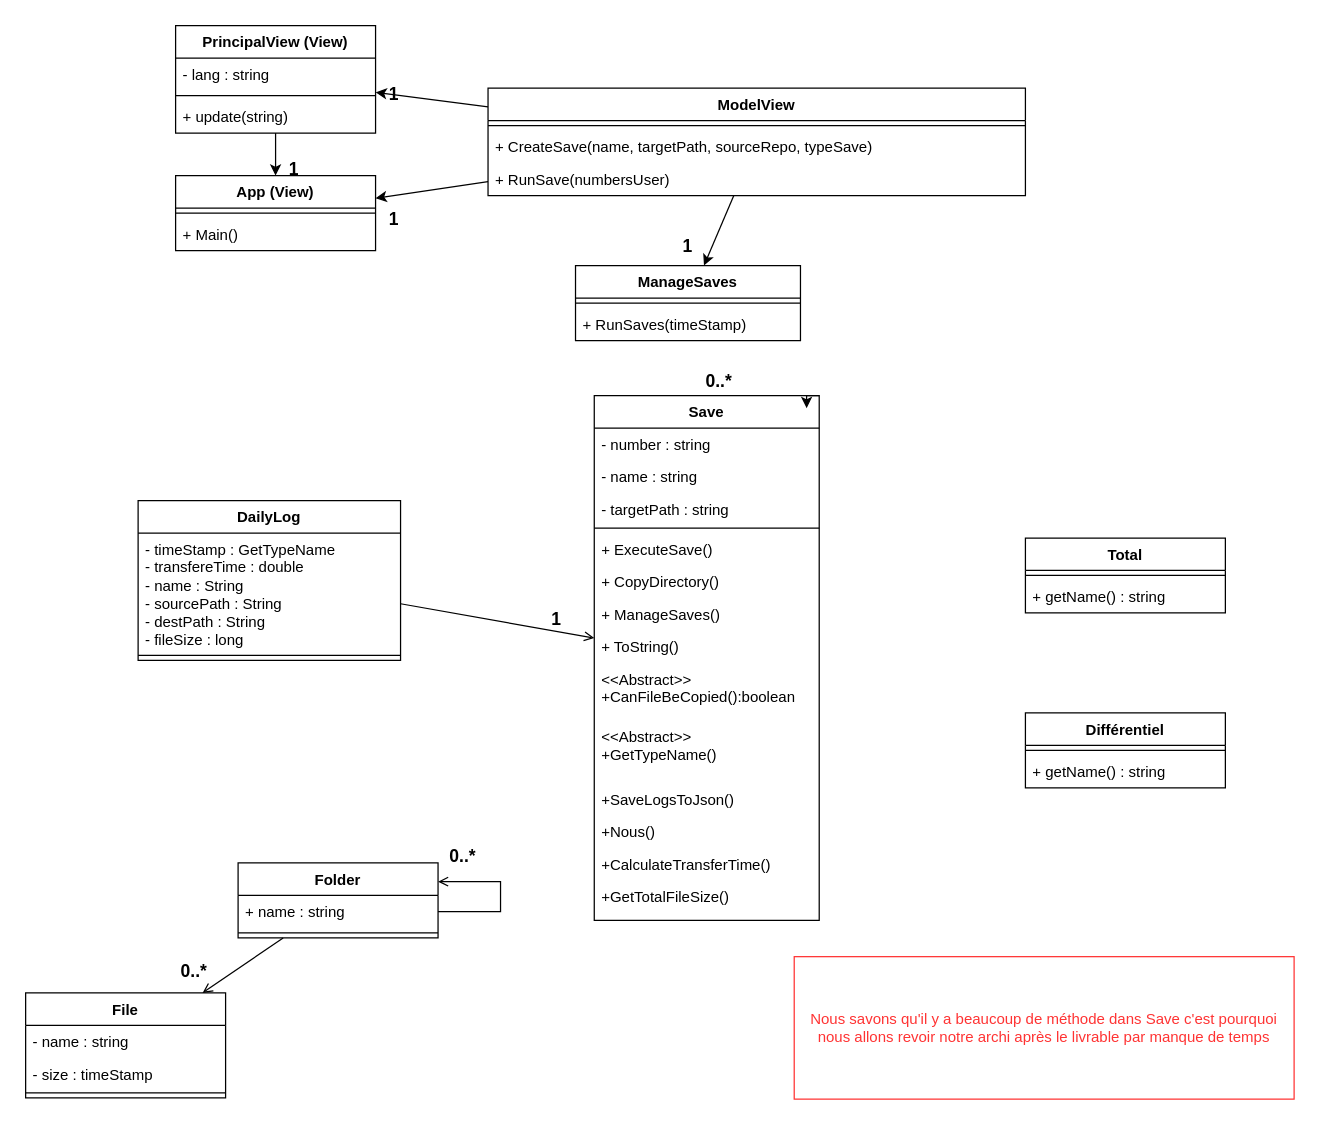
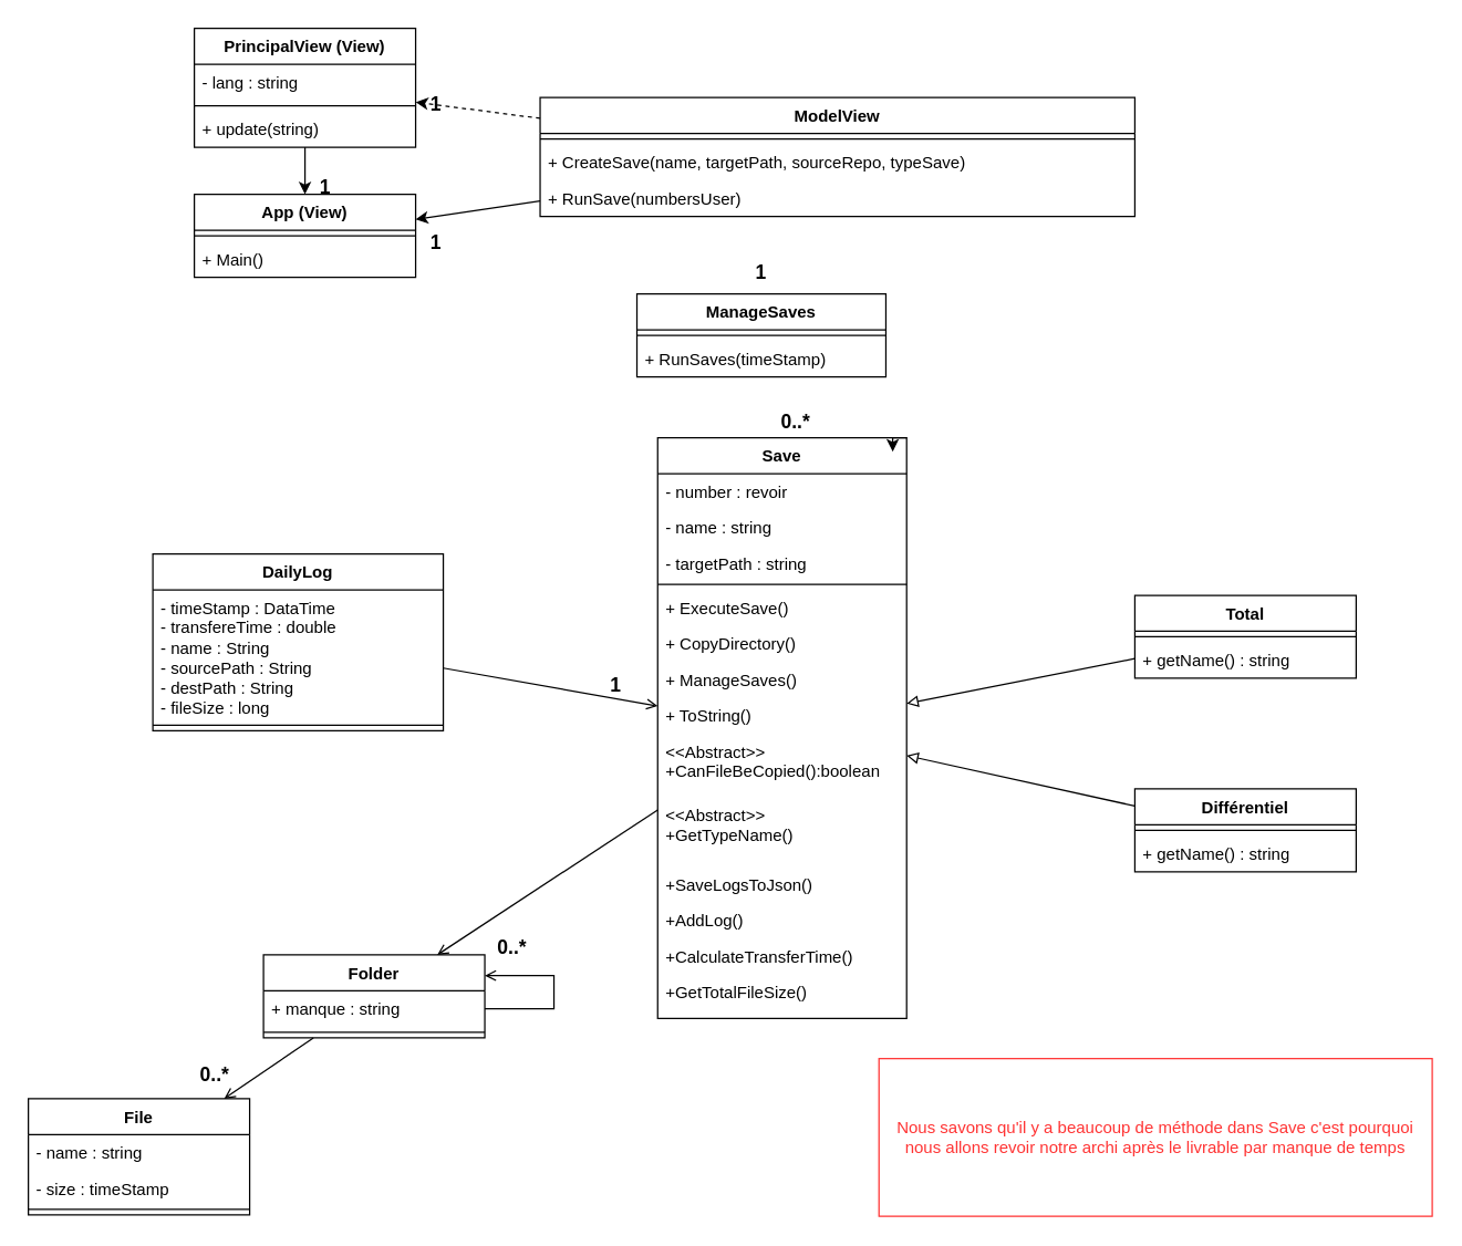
- <mxCell id="63" value="" style="endArrow=classic;html=1;rounded=0;" parent="1" source="30" target="59" edge="1"><mxGeometry width="50" height="50" relative="1" as="geometry"><mxPoint x="400" y="155" as="sourcePoint" /><mxPoint x="310" y="168" as="targetPoint" /></mxGeometry></mxCell>
+ <mxCell id="63" value="" style="endArrow=classic;html=1;rounded=0;dashed=1;" parent="1" source="30" target="59" edge="1"><mxGeometry width="50" height="50" relative="1" as="geometry"><mxPoint x="400" y="155" as="sourcePoint" /><mxPoint x="310" y="168" as="targetPoint" /></mxGeometry></mxCell>
- <mxCell id="52" value="" style="endArrow=classic;html=1;rounded=0;" parent="1" source="30" target="40" edge="1"><mxGeometry width="50" height="50" relative="1" as="geometry"><mxPoint x="413" y="134" as="sourcePoint" /><mxPoint x="310" y="160" as="targetPoint" /></mxGeometry></mxCell>
- <mxCell id="3" value="- number : string" style="text;strokeColor=none;fillColor=none;align=left;verticalAlign=top;spacingLeft=4;spacingRight=4;overflow=hidden;rotatable=0;points=[[0,0.5],[1,0.5]];portConstraint=eastwest;whiteSpace=wrap;html=1;" parent="2" vertex="1"><mxGeometry y="26" width="180" height="26" as="geometry" /></mxCell>
+ <mxCell id="3" value="- number : revoir" style="text;strokeColor=none;fillColor=none;align=left;verticalAlign=top;spacingLeft=4;spacingRight=4;overflow=hidden;rotatable=0;points=[[0,0.5],[1,0.5]];portConstraint=eastwest;whiteSpace=wrap;html=1;" parent="2" vertex="1"><mxGeometry y="26" width="180" height="26" as="geometry" /></mxCell>
- <mxCell id="45" value="- timeStamp : GetTypeName&lt;br&gt;- transfereTime : double&lt;br&gt;- name : String&lt;br&gt;- sourcePath : String&lt;br&gt;- destPath : String&lt;br&gt;- fileSize : long" style="text;strokeColor=none;fillColor=none;align=left;verticalAlign=top;spacingLeft=4;spacingRight=4;overflow=hidden;rotatable=0;points=[[0,0.5],[1,0.5]];portConstraint=eastwest;whiteSpace=wrap;html=1;" parent="44" vertex="1"><mxGeometry y="26" width="210" height="94" as="geometry" /></mxCell>
+ <mxCell id="45" value="- timeStamp : DataTime&lt;br&gt;- transfereTime : double&lt;br&gt;- name : String&lt;br&gt;- sourcePath : String&lt;br&gt;- destPath : String&lt;br&gt;- fileSize : long" style="text;strokeColor=none;fillColor=none;align=left;verticalAlign=top;spacingLeft=4;spacingRight=4;overflow=hidden;rotatable=0;points=[[0,0.5],[1,0.5]];portConstraint=eastwest;whiteSpace=wrap;html=1;" parent="44" vertex="1"><mxGeometry y="26" width="210" height="94" as="geometry" /></mxCell>
+ <mxCell id="53" value="" style="endArrow=block;html=1;rounded=0;endFill=0;" parent="1" source="17" target="2" edge="1"><mxGeometry width="50" height="50" relative="1" as="geometry"><mxPoint x="610" y="470" as="sourcePoint" /><mxPoint x="660" y="420" as="targetPoint" /></mxGeometry></mxCell>
+ <mxCell id="54" value="" style="endArrow=block;html=1;rounded=0;endFill=0;" parent="1" source="20" target="2" edge="1"><mxGeometry width="50" height="50" relative="1" as="geometry"><mxPoint x="720" y="437" as="sourcePoint" /><mxPoint x="640" y="453" as="targetPoint" /></mxGeometry></mxCell>
+ <mxCell id="47" value="" style="endArrow=none;html=1;rounded=0;startArrow=open;startFill=0;" parent="1" source="34" target="2" edge="1"><mxGeometry width="50" height="50" relative="1" as="geometry"><mxPoint x="330" y="458" as="sourcePoint" /><mxPoint x="490" y="458" as="targetPoint" /></mxGeometry></mxCell>
- <mxCell id="14" value="+Nous&lt;span style=&quot;background-color: initial;&quot;&gt;()&lt;/span&gt;" style="text;strokeColor=none;fillColor=none;align=left;verticalAlign=top;spacingLeft=4;spacingRight=4;overflow=hidden;rotatable=0;points=[[0,0.5],[1,0.5]];portConstraint=eastwest;whiteSpace=wrap;html=1;" parent="2" vertex="1"><mxGeometry y="336" width="180" height="26" as="geometry" /></mxCell>
+ <mxCell id="14" value="+AddLog&lt;span style=&quot;background-color: initial;&quot;&gt;()&lt;/span&gt;" style="text;strokeColor=none;fillColor=none;align=left;verticalAlign=top;spacingLeft=4;spacingRight=4;overflow=hidden;rotatable=0;points=[[0,0.5],[1,0.5]];portConstraint=eastwest;whiteSpace=wrap;html=1;" parent="2" vertex="1"><mxGeometry y="336" width="180" height="26" as="geometry" /></mxCell>
- <mxCell id="35" value="+ name : string" style="text;strokeColor=none;fillColor=none;align=left;verticalAlign=top;spacingLeft=4;spacingRight=4;overflow=hidden;rotatable=0;points=[[0,0.5],[1,0.5]];portConstraint=eastwest;whiteSpace=wrap;html=1;" parent="34" vertex="1"><mxGeometry y="26" width="160" height="26" as="geometry" /></mxCell>
+ <mxCell id="35" value="+ manque : string" style="text;strokeColor=none;fillColor=none;align=left;verticalAlign=top;spacingLeft=4;spacingRight=4;overflow=hidden;rotatable=0;points=[[0,0.5],[1,0.5]];portConstraint=eastwest;whiteSpace=wrap;html=1;" parent="34" vertex="1"><mxGeometry y="26" width="160" height="26" as="geometry" /></mxCell>
